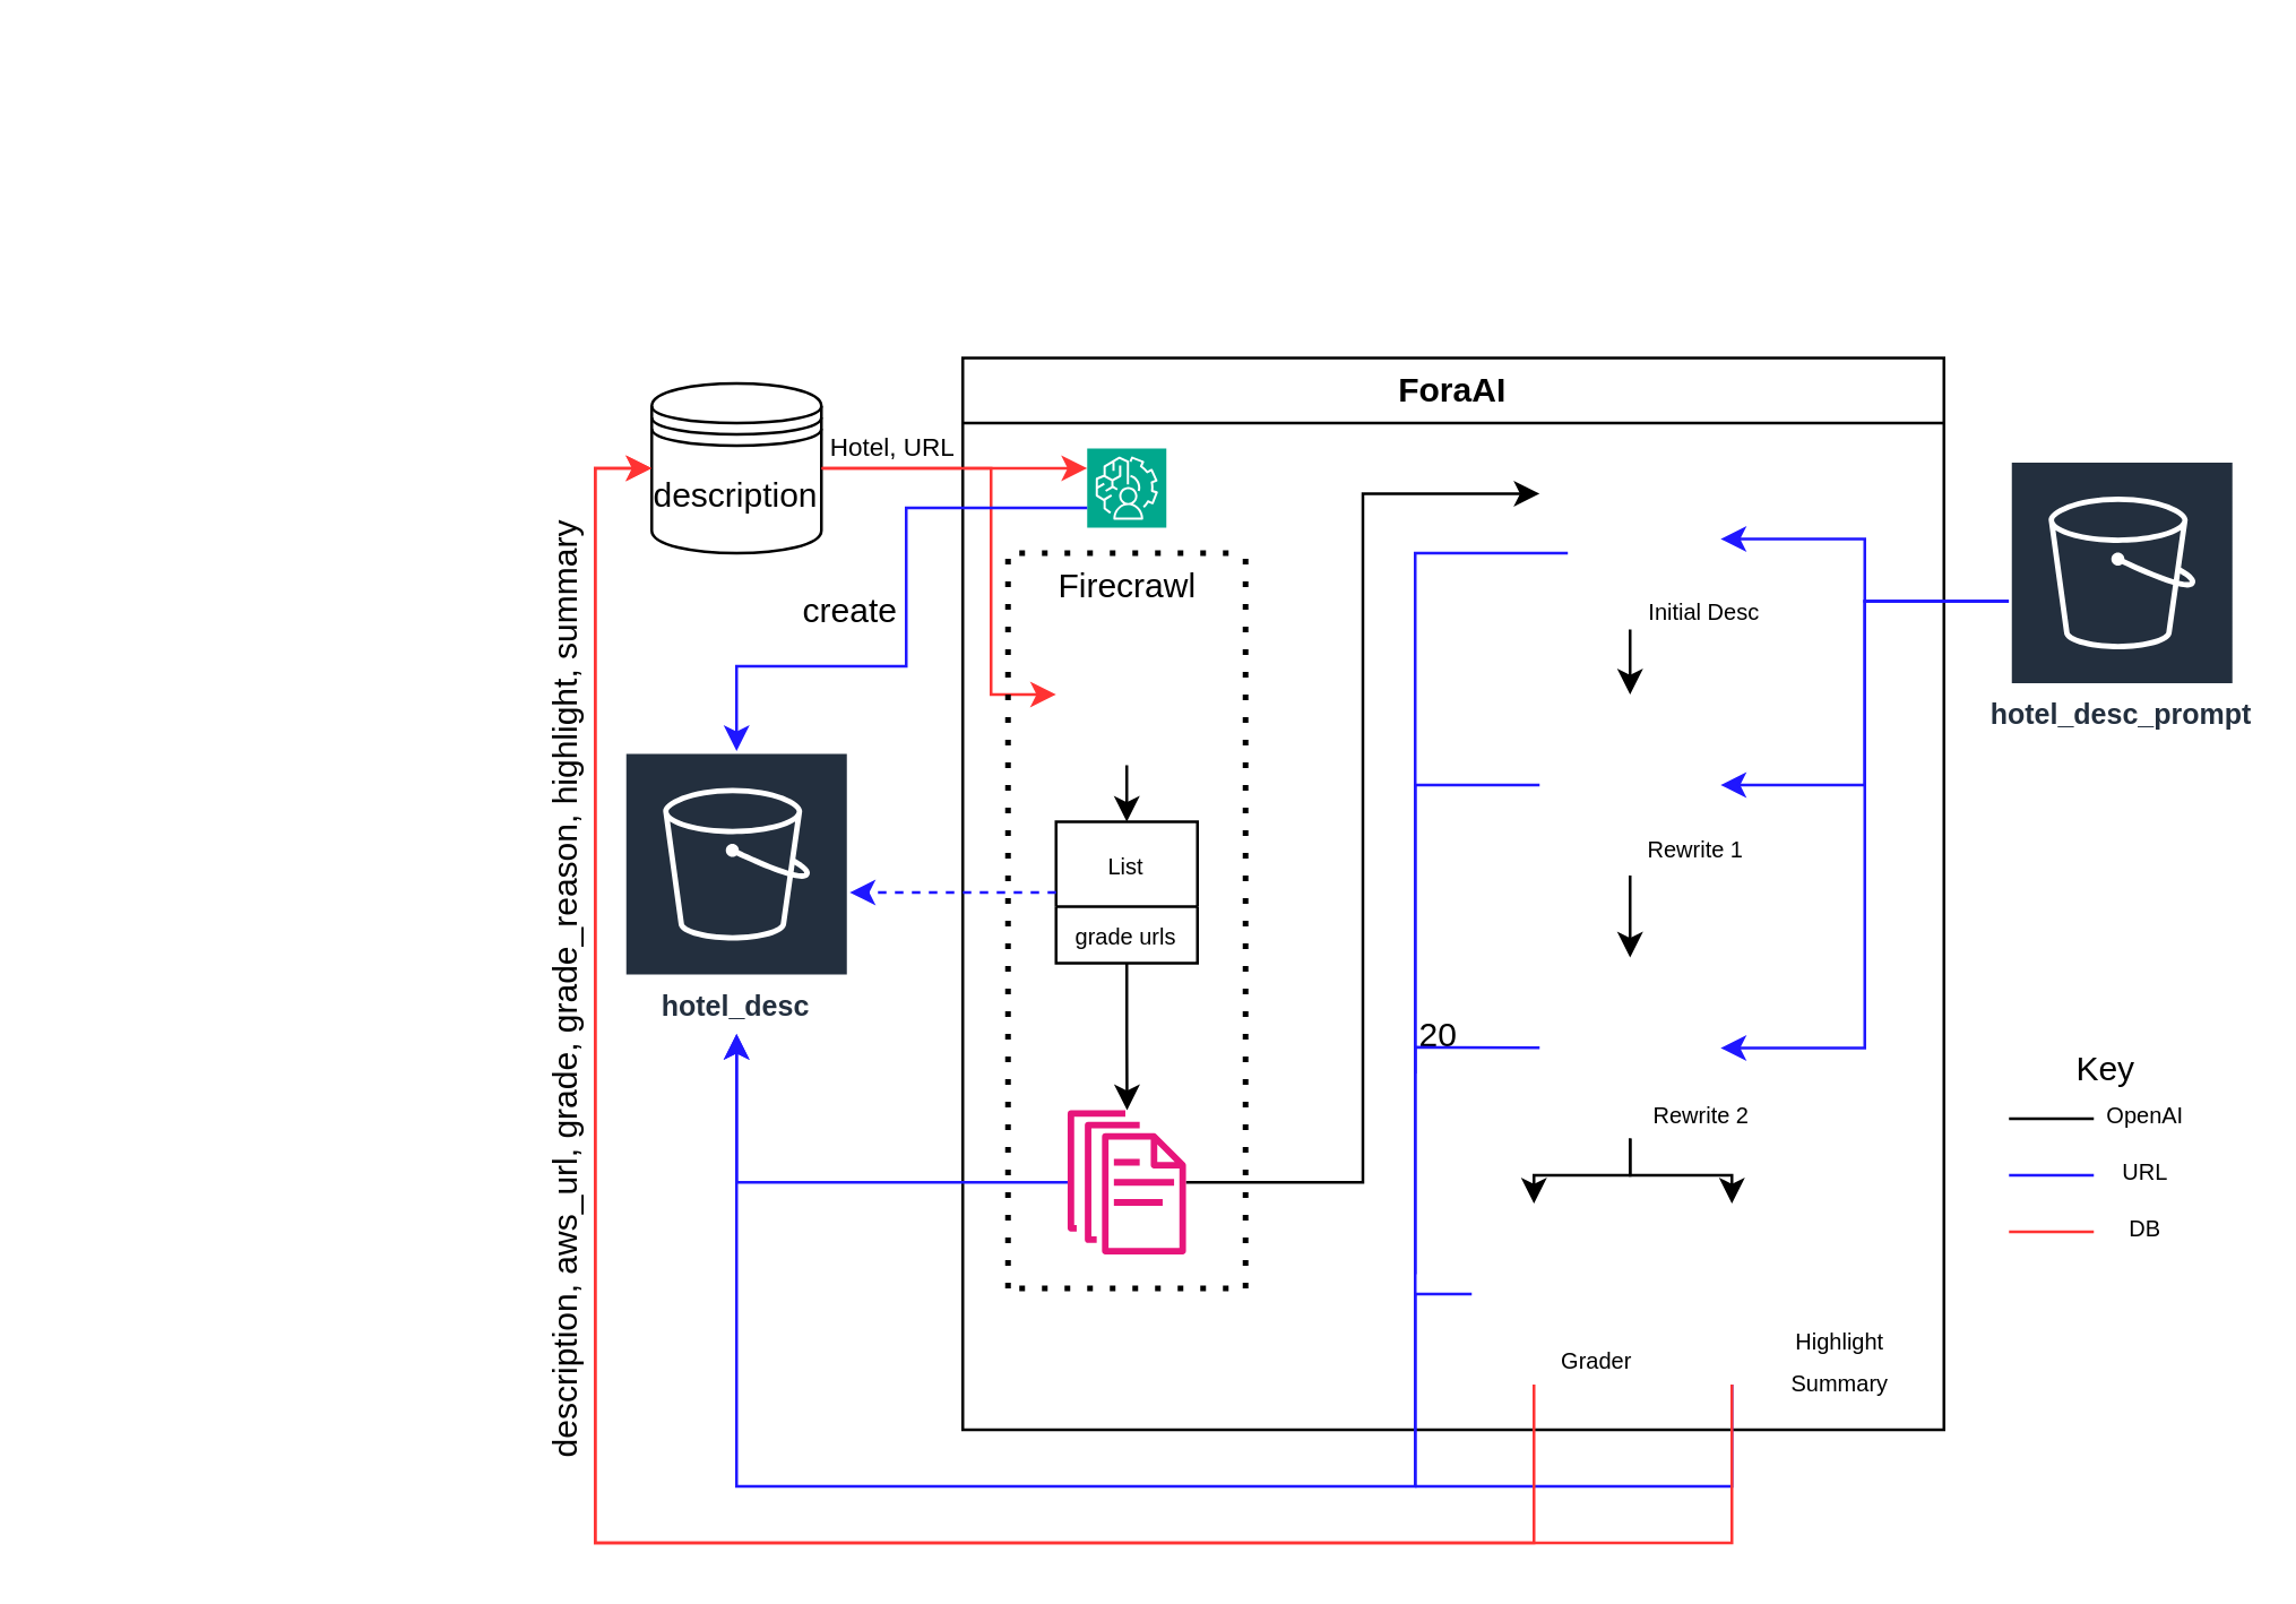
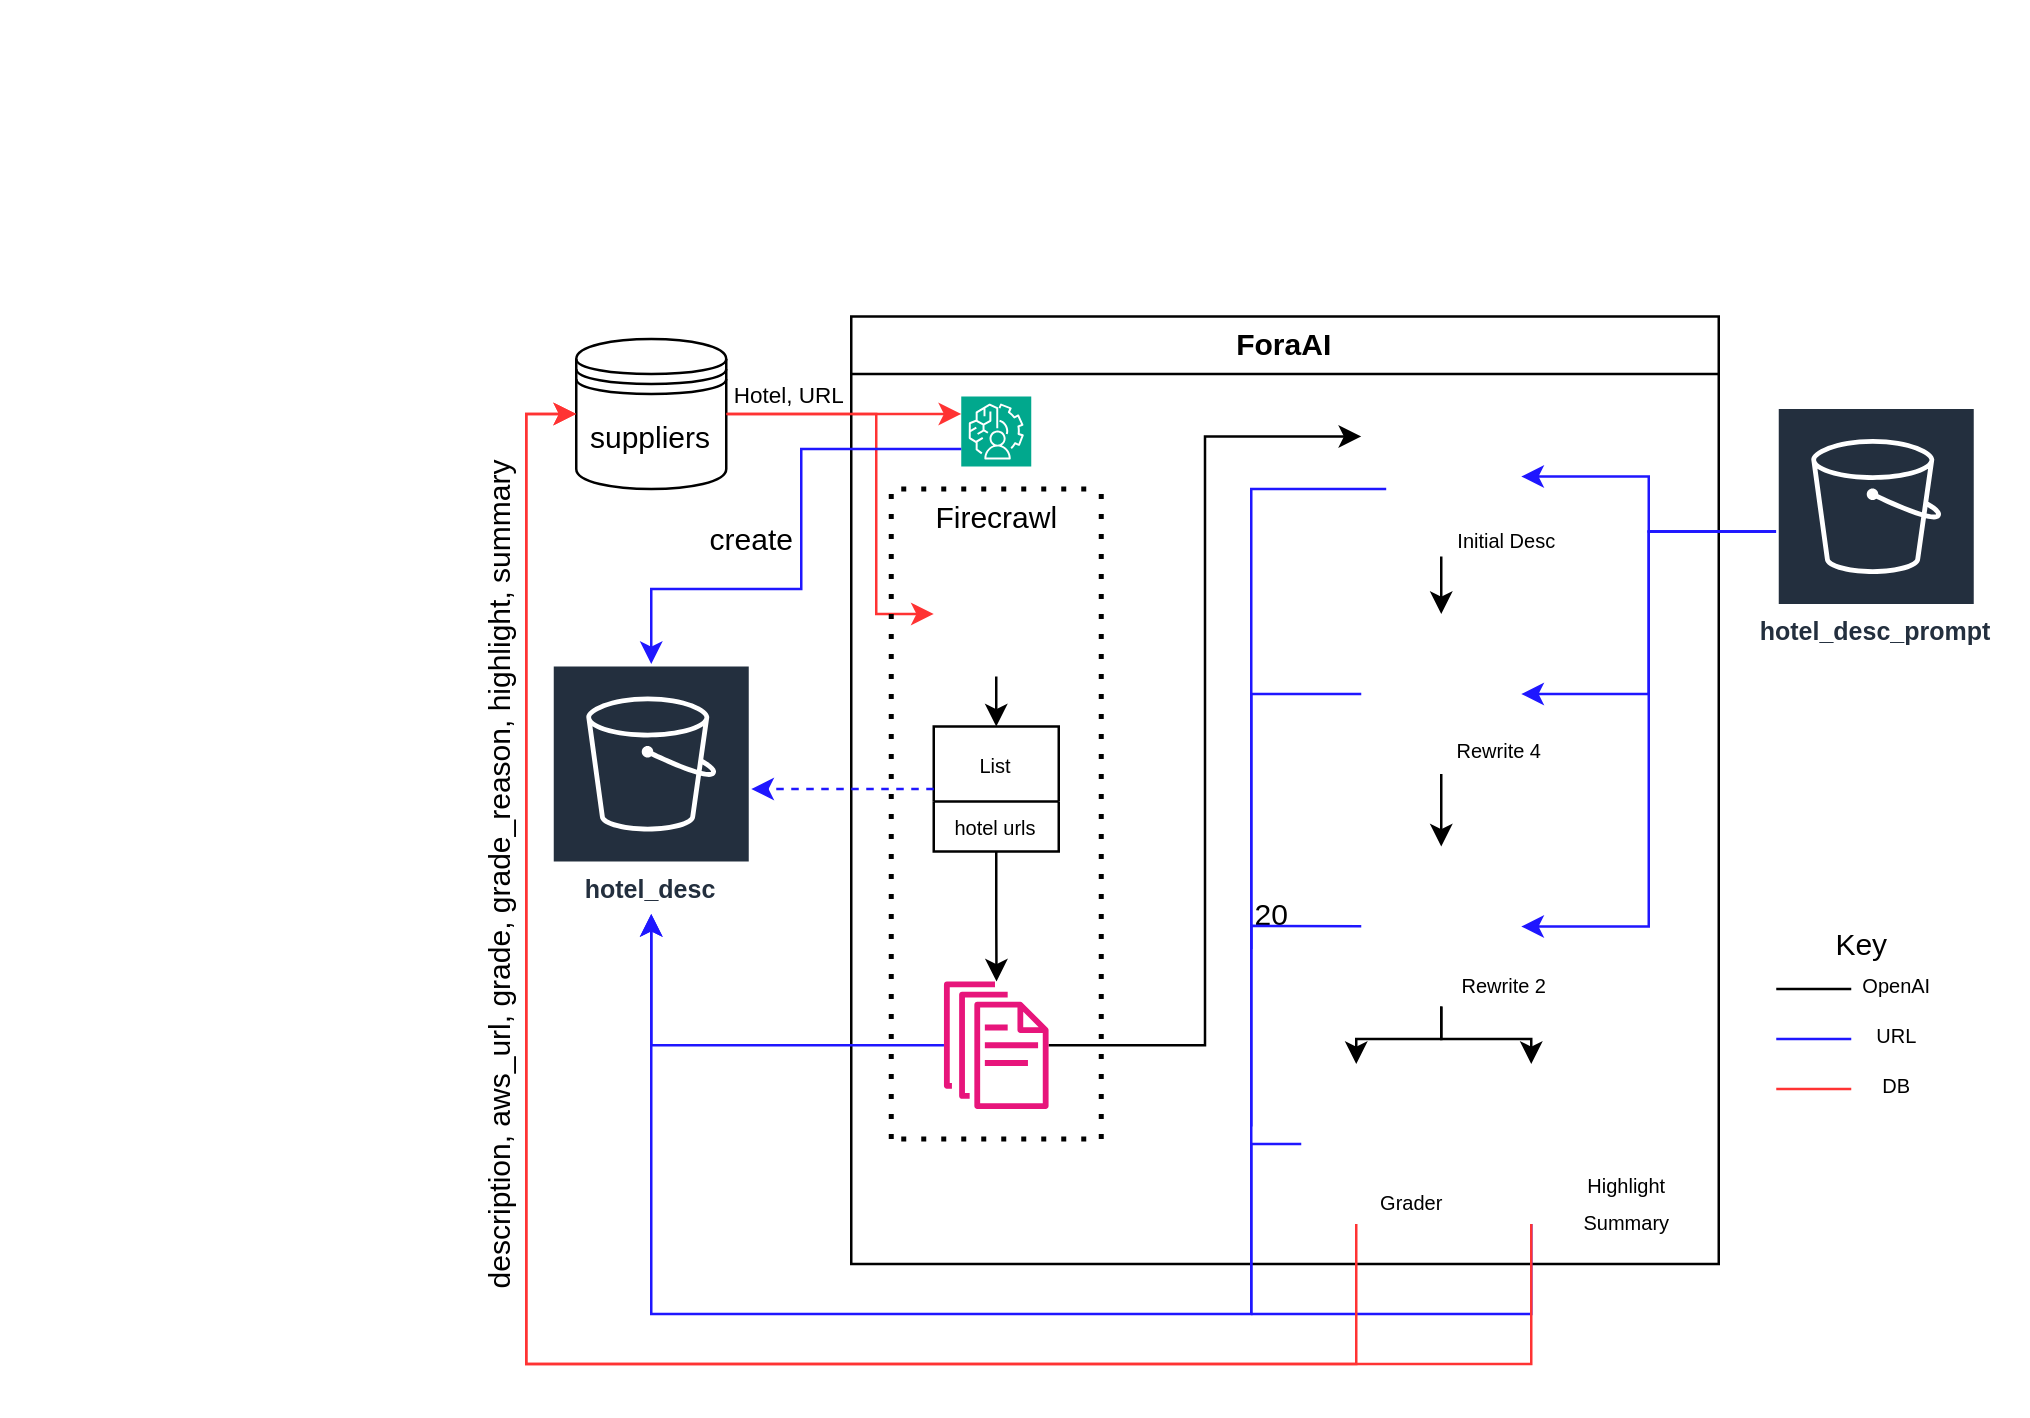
- <mxCell id="3" value="description" style="shape=datastore;whiteSpace=wrap;html=1;" parent="1" vertex="1"><mxGeometry x="230" y="135" width="60" height="60" as="geometry" /></mxCell>
+ <mxCell id="3" value="suppliers" style="shape=datastore;whiteSpace=wrap;html=1;" parent="1" vertex="1"><mxGeometry x="230" y="135" width="60" height="60" as="geometry" /></mxCell>
- <mxCell id="30" value="&lt;font style=&quot;font-size: 8px;&quot;&gt;Rewrite 1&lt;/font&gt;" style="text;html=1;align=center;verticalAlign=middle;resizable=0;points=[];autosize=1;strokeColor=none;fillColor=none;" parent="4" vertex="1"><mxGeometry x="229" y="158" width="60" height="30" as="geometry" /></mxCell>
+ <mxCell id="30" value="&lt;font style=&quot;font-size: 8px;&quot;&gt;Rewrite 4&lt;/font&gt;" style="text;html=1;align=center;verticalAlign=middle;resizable=0;points=[];autosize=1;strokeColor=none;fillColor=none;" parent="4" vertex="1"><mxGeometry x="229" y="158" width="60" height="30" as="geometry" /></mxCell>
- <mxCell id="9" value="&lt;font style=&quot;font-size: 8px;&quot;&gt;grade urls&lt;/font&gt;" style="text;strokeColor=none;fillColor=none;align=center;verticalAlign=middle;spacingLeft=4;spacingRight=4;overflow=hidden;points=[[0,0.5],[1,0.5]];portConstraint=eastwest;rotatable=0;whiteSpace=wrap;html=1;" parent="8" vertex="1"><mxGeometry y="30" width="50" height="20" as="geometry" /></mxCell>
+ <mxCell id="9" value="&lt;font style=&quot;font-size: 8px;&quot;&gt;hotel urls&lt;/font&gt;" style="text;strokeColor=none;fillColor=none;align=center;verticalAlign=middle;spacingLeft=4;spacingRight=4;overflow=hidden;points=[[0,0.5],[1,0.5]];portConstraint=eastwest;rotatable=0;whiteSpace=wrap;html=1;" parent="8" vertex="1"><mxGeometry y="30" width="50" height="20" as="geometry" /></mxCell>
